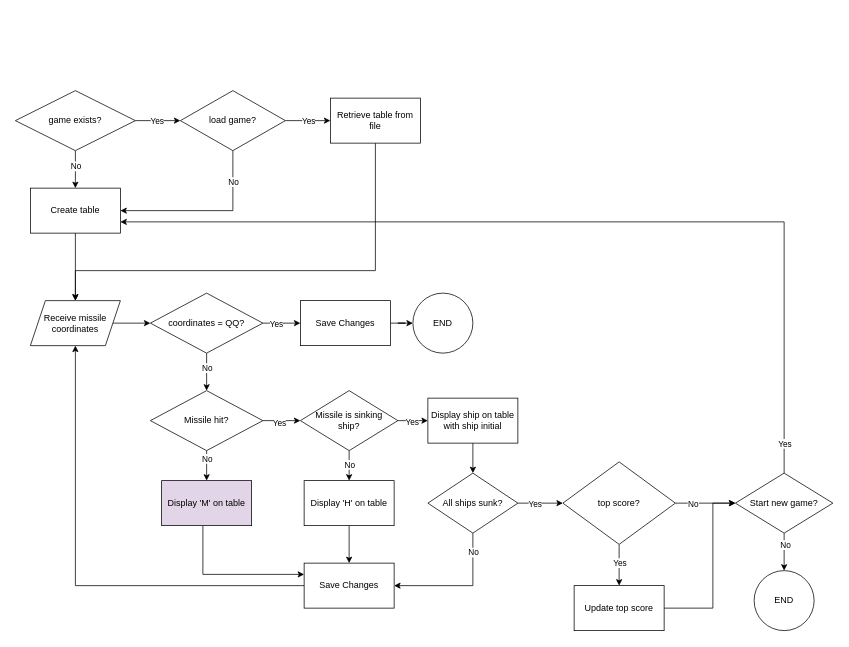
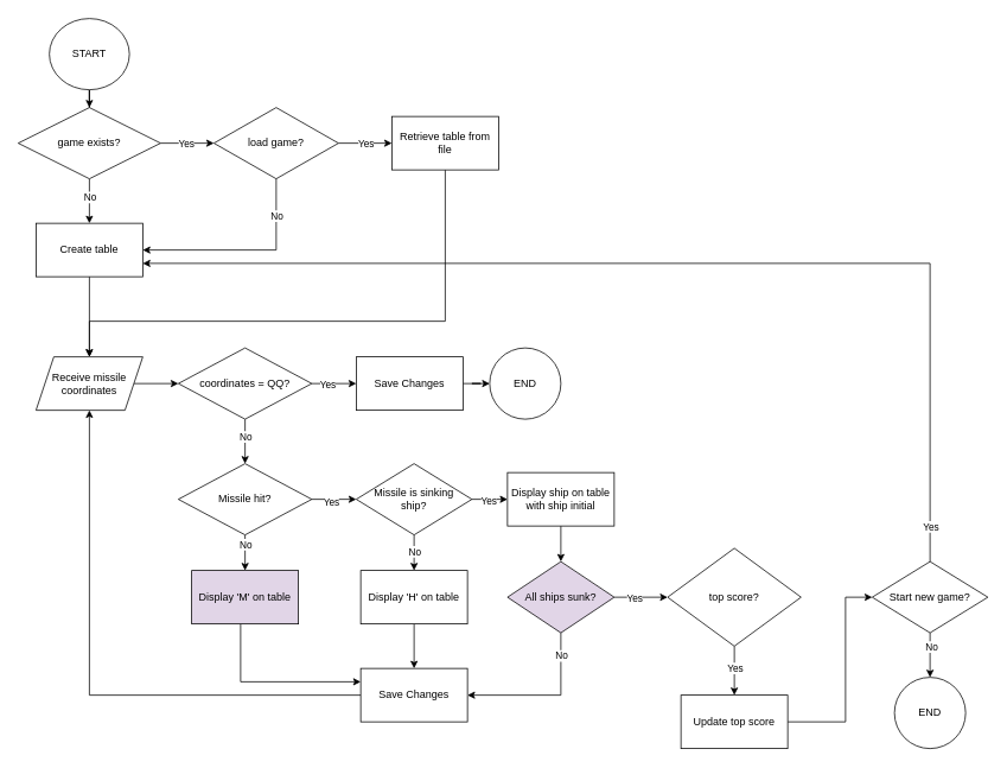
+ <mxCell id="3" value="START" style="ellipse;whiteSpace=wrap;html=1;" parent="1" vertex="1"><mxGeometry x="55" y="20" width="90" height="80" as="geometry" /></mxCell>
+ <mxCell id="2" value="" style="edgeStyle=orthogonalEdgeStyle;rounded=0;orthogonalLoop=1;jettySize=auto;html=1;" parent="1" source="3" target="8" edge="1"><mxGeometry relative="1" as="geometry" /></mxCell>
- <mxCell id="40" value="All ships sunk?" style="rhombus;whiteSpace=wrap;html=1;" parent="1" vertex="1"><mxGeometry x="570" y="630" width="120" height="80" as="geometry" /></mxCell>
+ <mxCell id="40" value="All ships sunk?" style="rhombus;whiteSpace=wrap;html=1;fillColor=#e1d5e7;" parent="1" vertex="1"><mxGeometry x="570" y="630" width="120" height="80" as="geometry" /></mxCell>
- <mxCell id="56" style="edgeStyle=orthogonalEdgeStyle;rounded=0;orthogonalLoop=1;jettySize=auto;html=1;entryX=0;entryY=0.5;entryDx=0;entryDy=0;" parent="1" source="58" target="45" edge="1"><mxGeometry relative="1" as="geometry"><mxPoint x="970" y="670" as="targetPoint" /></mxGeometry></mxCell>
- <mxCell id="57" value="No" style="edgeLabel;html=1;align=center;verticalAlign=middle;resizable=0;points=[];" parent="56" vertex="1" connectable="0"><mxGeometry x="-0.534" relative="1" as="geometry"><mxPoint x="4" as="offset" /></mxGeometry></mxCell>
